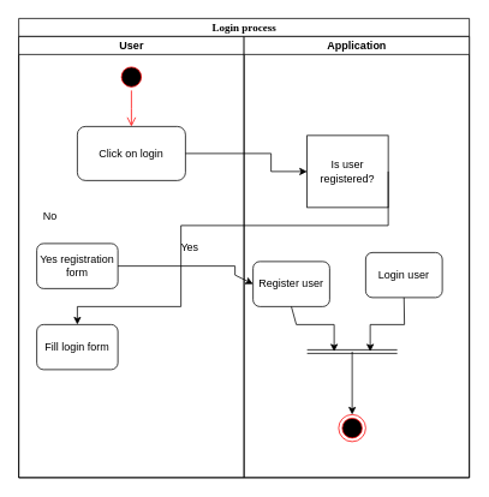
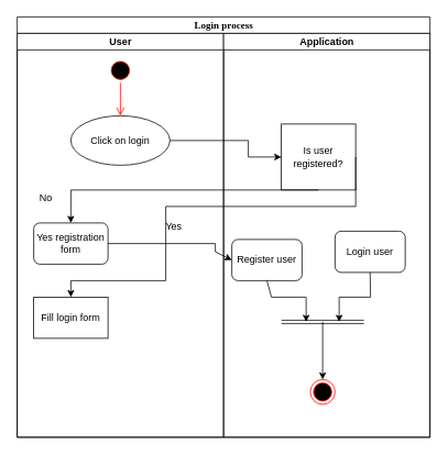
- <mxCell id="6" value="Click on login" style="rounded=1;whiteSpace=wrap;html=1;" vertex="1" parent="3"><mxGeometry x="65" y="100" width="120" height="60" as="geometry" /></mxCell>
+ <mxCell id="6" value="Click on login" style="ellipse;whiteSpace=wrap;html=1;" vertex="1" parent="3"><mxGeometry x="65" y="100" width="120" height="60" as="geometry" /></mxCell>
+ <mxCell id="18" value="" style="endArrow=classic;html=1;rounded=0;exitX=0.5;exitY=1;exitDx=0;exitDy=0;entryX=0.5;entryY=0;entryDx=0;entryDy=0;" edge="1" parent="2" source="12" target="7"><mxGeometry width="50" height="50" relative="1" as="geometry"><mxPoint x="360" y="340" as="sourcePoint" /><mxPoint x="410" y="290" as="targetPoint" /><Array as="points"><mxPoint x="308" y="210" /><mxPoint x="65" y="210" /></Array></mxGeometry></mxCell>
- <mxCell id="8" value="Fill login form" style="rounded=1;whiteSpace=wrap;html=1;" vertex="1" parent="3"><mxGeometry x="20" y="320" width="90" height="50" as="geometry" /></mxCell>
+ <mxCell id="8" value="Fill login form" style="whiteSpace=wrap;html=1;rounded=0;" vertex="1" parent="3"><mxGeometry x="20" y="320" width="90" height="50" as="geometry" /></mxCell>
